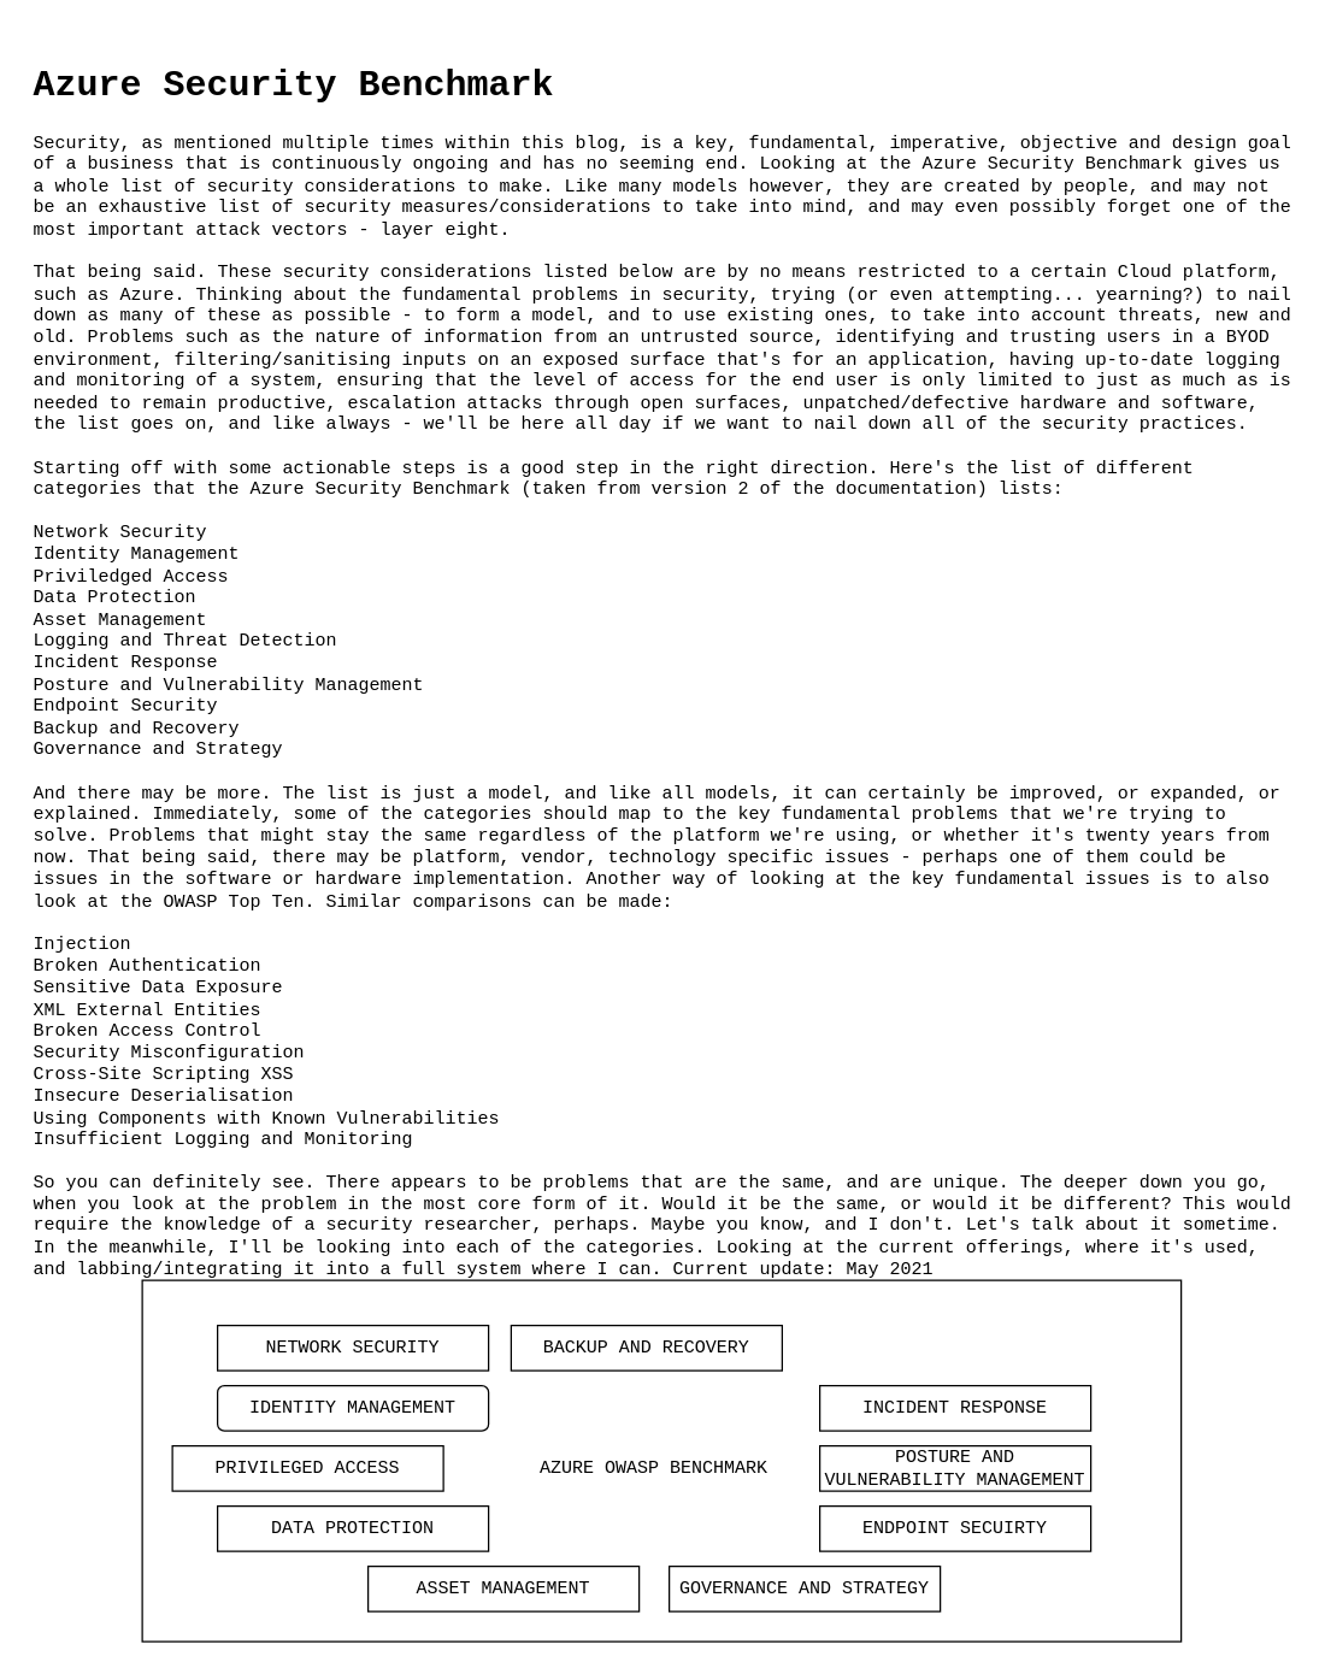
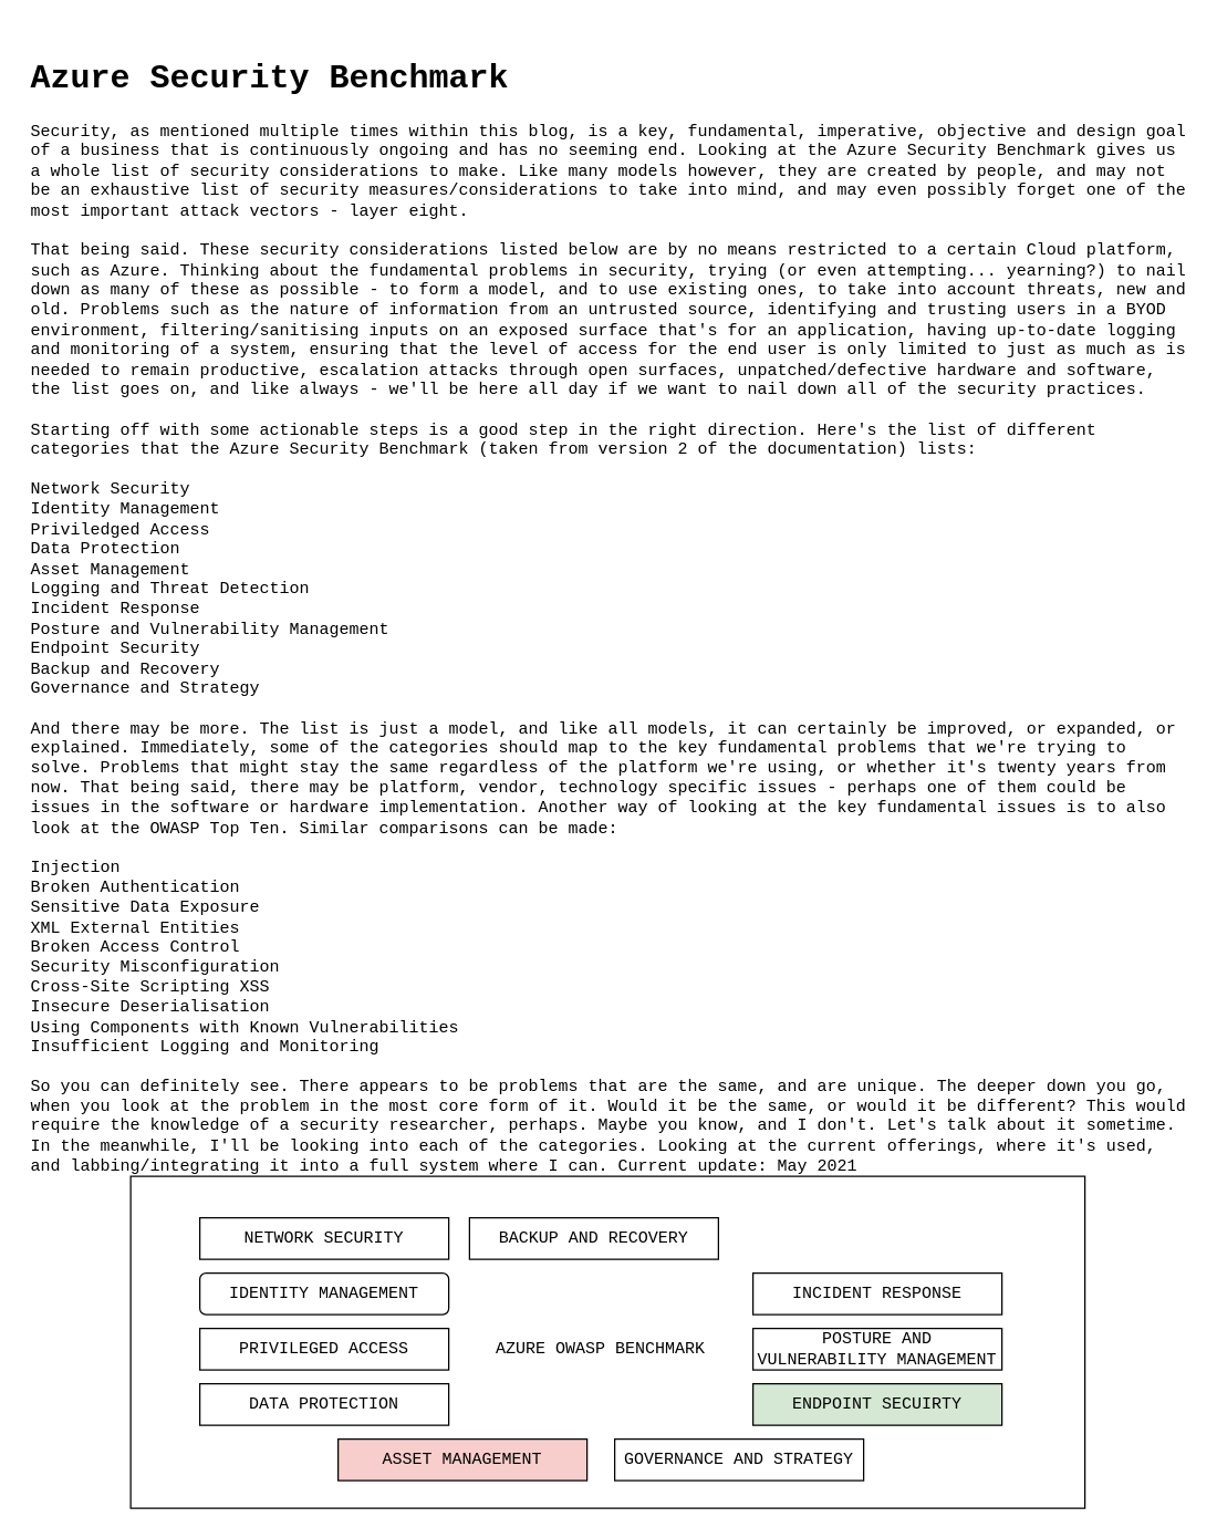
- <mxCell id="6" value="PRIVILEGED ACCESS" style="rounded=0;whiteSpace=wrap;html=1;fontFamily=Courier New;" parent="1" vertex="1"><mxGeometry x="114" y="960" width="180" height="30" as="geometry" /></mxCell>
+ <mxCell id="6" value="PRIVILEGED ACCESS" style="rounded=0;whiteSpace=wrap;html=1;fontFamily=Courier New;" parent="1" vertex="1"><mxGeometry x="144" y="960" width="180" height="30" as="geometry" /></mxCell>
- <mxCell id="11" value="ENDPOINT SECUIRTY" style="rounded=0;whiteSpace=wrap;html=1;fontFamily=Courier New;" parent="1" vertex="1"><mxGeometry x="544" y="1000" width="180" height="30" as="geometry" /></mxCell>
+ <mxCell id="11" value="ENDPOINT SECUIRTY" style="rounded=0;whiteSpace=wrap;html=1;fontFamily=Courier New;fillColor=#d5e8d4;" parent="1" vertex="1"><mxGeometry x="544" y="1000" width="180" height="30" as="geometry" /></mxCell>
- <mxCell id="8" value="ASSET MANAGEMENT" style="rounded=0;whiteSpace=wrap;html=1;fontFamily=Courier New;" parent="1" vertex="1"><mxGeometry x="244" y="1040" width="180" height="30" as="geometry" /></mxCell>
+ <mxCell id="8" value="ASSET MANAGEMENT" style="rounded=0;whiteSpace=wrap;html=1;fontFamily=Courier New;fillColor=#f8cecc;" parent="1" vertex="1"><mxGeometry x="244" y="1040" width="180" height="30" as="geometry" /></mxCell>
